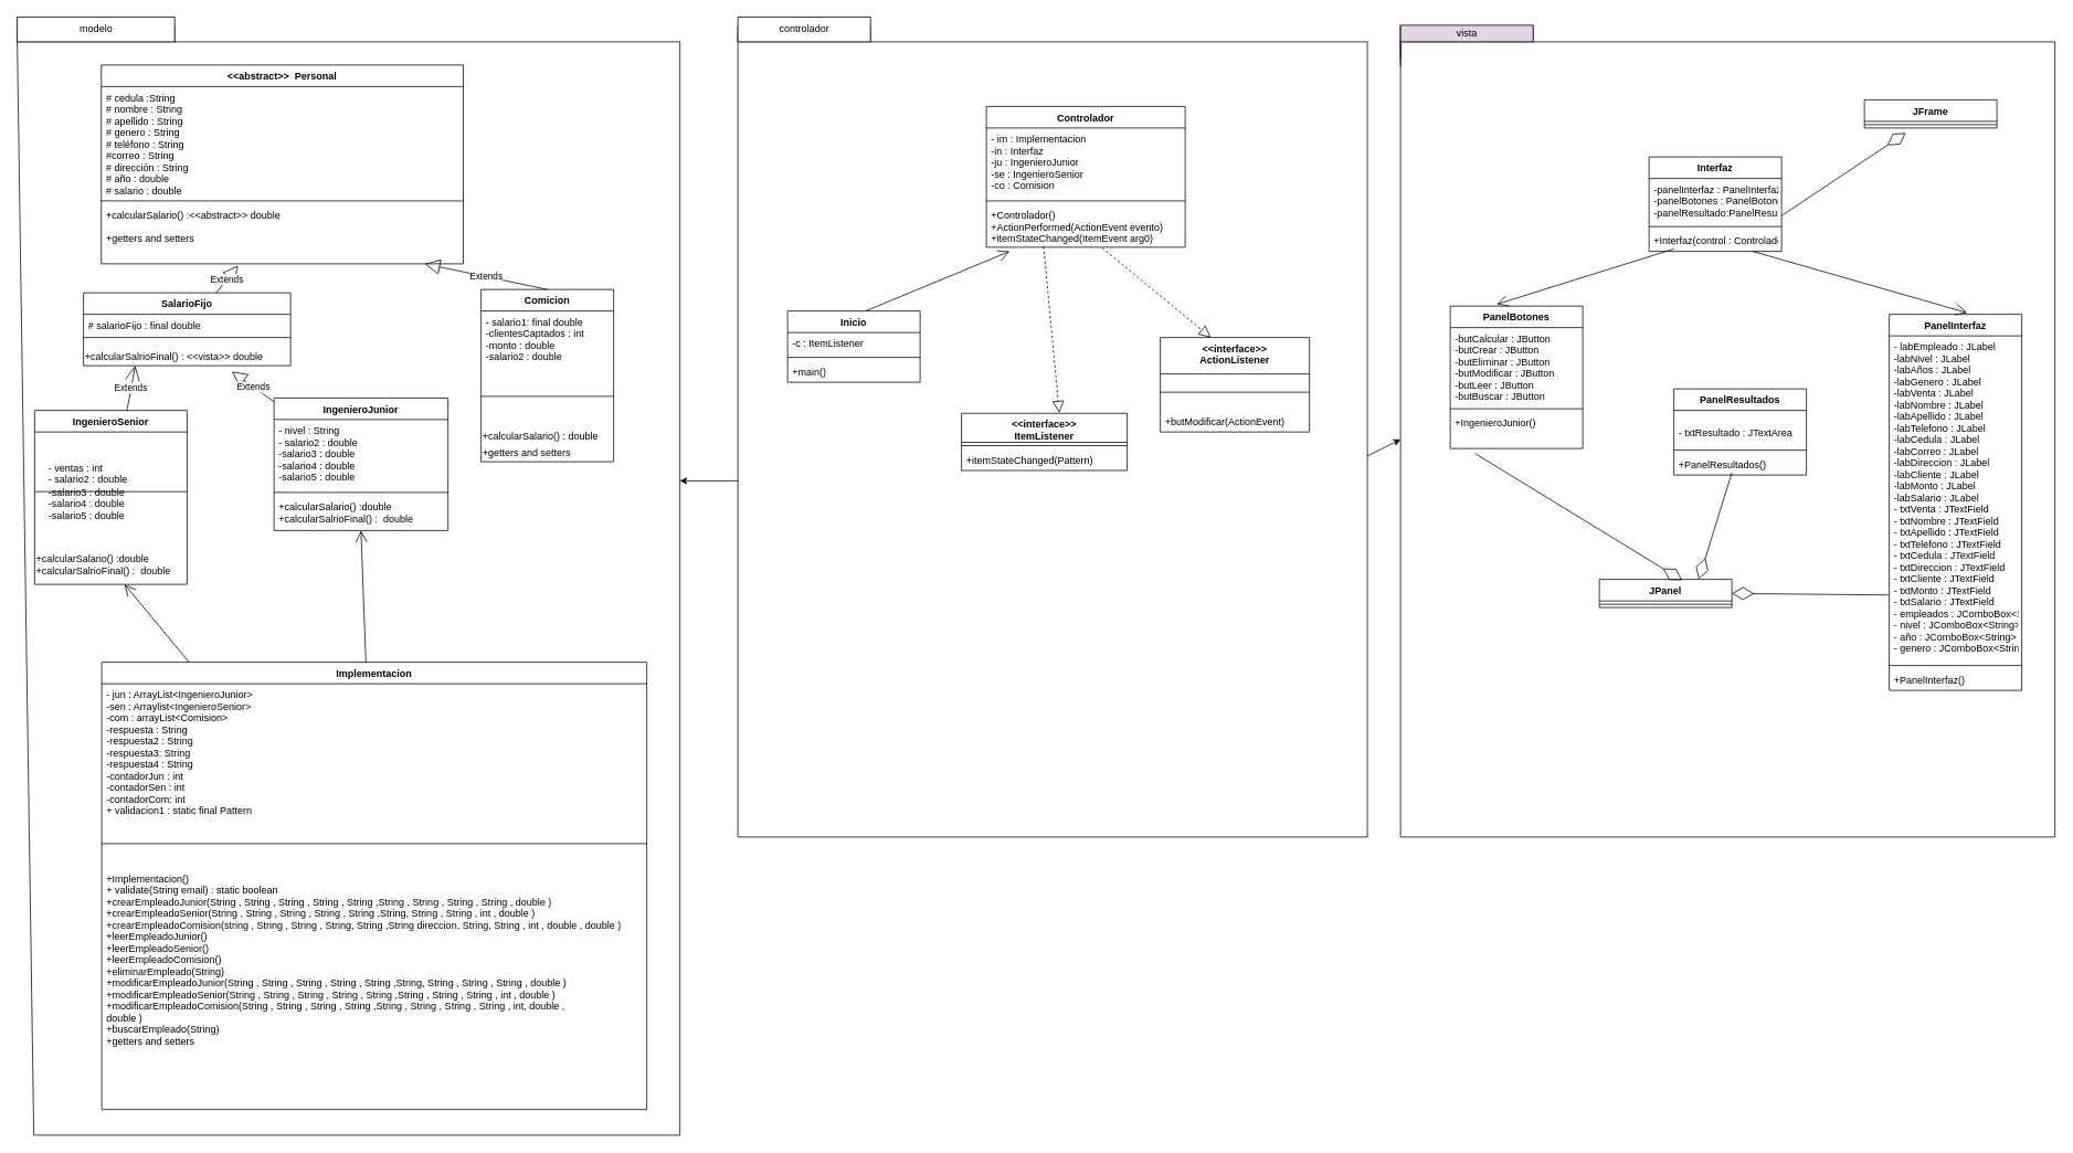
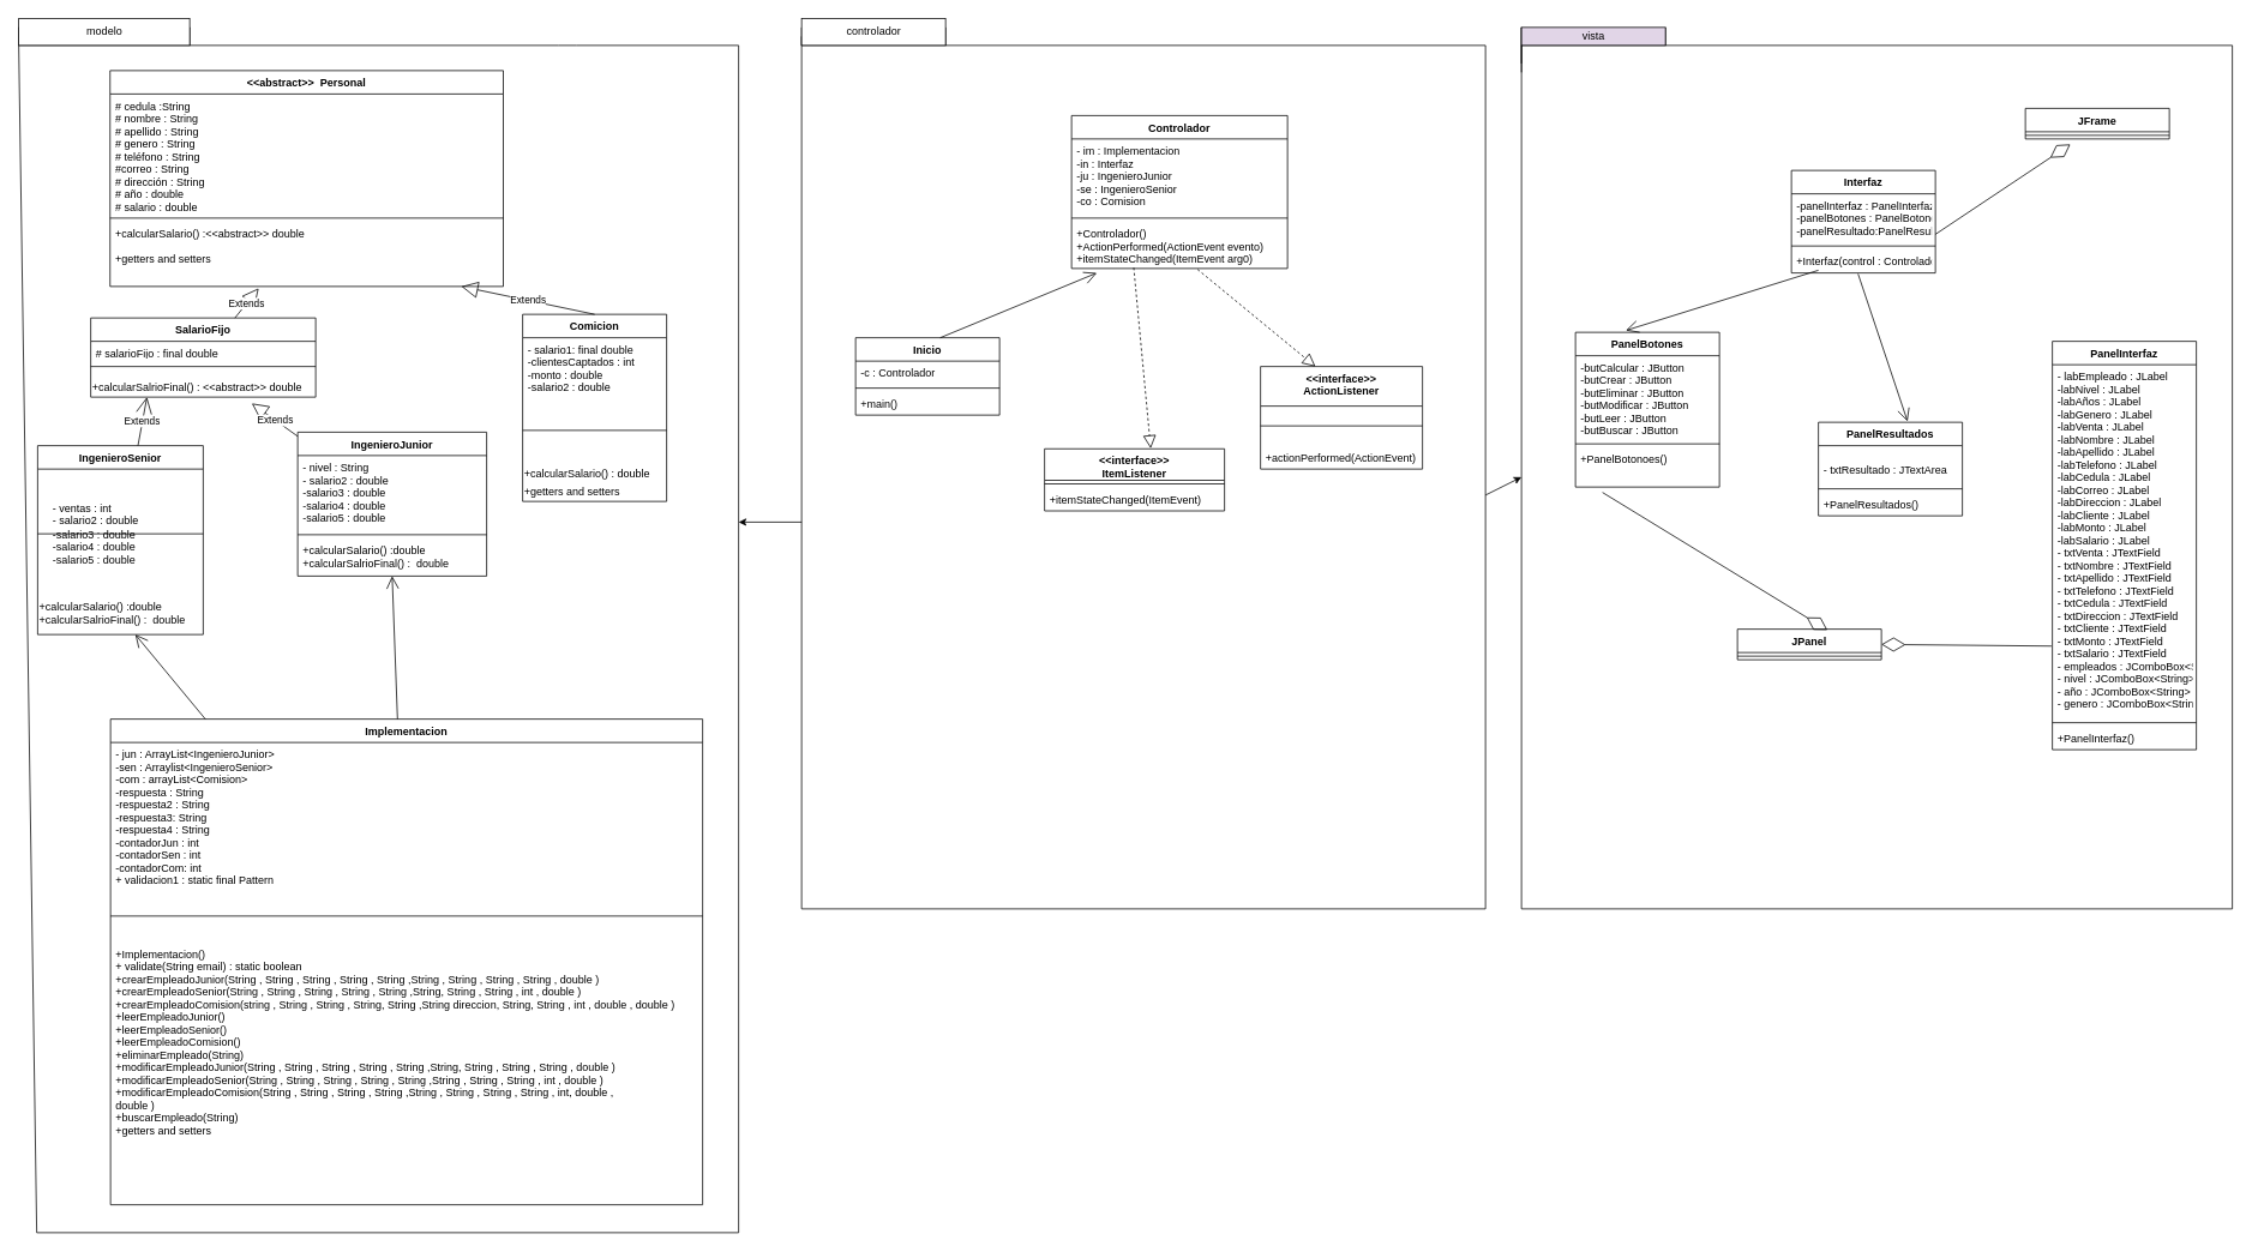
- <mxCell id="106" value="" style="endArrow=open;endFill=1;endSize=12;html=1;entryX=0.588;entryY=-0.004;entryDx=0;entryDy=0;entryPerimeter=0;" parent="1" source="55" target="88" edge="1"><mxGeometry width="160" relative="1" as="geometry"><mxPoint x="2200" y="320" as="sourcePoint" /><mxPoint x="2360" y="320" as="targetPoint" /></mxGeometry></mxCell>
+ <mxCell id="104" value="" style="endArrow=open;endFill=1;endSize=12;html=1;entryX=0.619;entryY=-0.01;entryDx=0;entryDy=0;entryPerimeter=0;exitX=0.463;exitY=1.038;exitDx=0;exitDy=0;exitPerimeter=0;" parent="1" source="55" target="84" edge="1"><mxGeometry width="160" relative="1" as="geometry"><mxPoint x="1960" y="330" as="sourcePoint" /><mxPoint x="2120" y="330" as="targetPoint" /></mxGeometry></mxCell>
- <mxCell id="72" value="-c : ItemListener" style="text;strokeColor=none;fillColor=none;align=left;verticalAlign=top;spacingLeft=4;spacingRight=4;overflow=hidden;rotatable=0;points=[[0,0.5],[1,0.5]];portConstraint=eastwest;" parent="71" vertex="1"><mxGeometry y="26" width="160" height="26" as="geometry" /></mxCell>
+ <mxCell id="72" value="-c : Controlador" style="text;strokeColor=none;fillColor=none;align=left;verticalAlign=top;spacingLeft=4;spacingRight=4;overflow=hidden;rotatable=0;points=[[0,0.5],[1,0.5]];portConstraint=eastwest;" parent="71" vertex="1"><mxGeometry y="26" width="160" height="26" as="geometry" /></mxCell>
- <mxCell id="9" value="+calcularSalrioFinal() : &amp;lt;&amp;lt;vista&amp;gt;&amp;gt; double" style="text;html=1;resizable=0;points=[];autosize=1;align=left;verticalAlign=top;spacingTop=-4;" parent="6" vertex="1"><mxGeometry y="68" width="250" height="20" as="geometry" /></mxCell>
+ <mxCell id="9" value="+calcularSalrioFinal() : &amp;lt;&amp;lt;abstract&amp;gt;&amp;gt; double" style="text;html=1;resizable=0;points=[];autosize=1;align=left;verticalAlign=top;spacingTop=-4;" parent="6" vertex="1"><mxGeometry y="68" width="250" height="20" as="geometry" /></mxCell>
- <mxCell id="77" value="+butModificar(ActionEvent)" style="text;strokeColor=none;fillColor=none;align=left;verticalAlign=top;spacingLeft=4;spacingRight=4;overflow=hidden;rotatable=0;points=[[0,0.5],[1,0.5]];portConstraint=eastwest;" parent="75" vertex="1"><mxGeometry y="88" width="180" height="26" as="geometry" /></mxCell>
+ <mxCell id="77" value="+actionPerformed(ActionEvent)" style="text;strokeColor=none;fillColor=none;align=left;verticalAlign=top;spacingLeft=4;spacingRight=4;overflow=hidden;rotatable=0;points=[[0,0.5],[1,0.5]];portConstraint=eastwest;" parent="75" vertex="1"><mxGeometry y="88" width="180" height="26" as="geometry" /></mxCell>
- <mxCell id="95" value="+IngenieroJunior()" style="text;strokeColor=none;fillColor=none;align=left;verticalAlign=top;spacingLeft=4;spacingRight=4;overflow=hidden;rotatable=0;points=[[0,0.5],[1,0.5]];portConstraint=eastwest;" parent="92" vertex="1"><mxGeometry y="128" width="160" height="44" as="geometry" /></mxCell>
+ <mxCell id="95" value="+PanelBotonoes()" style="text;strokeColor=none;fillColor=none;align=left;verticalAlign=top;spacingLeft=4;spacingRight=4;overflow=hidden;rotatable=0;points=[[0,0.5],[1,0.5]];portConstraint=eastwest;" parent="92" vertex="1"><mxGeometry y="128" width="160" height="44" as="geometry" /></mxCell>
- <mxCell id="80" value="+itemStateChanged(Pattern)" style="text;strokeColor=none;fillColor=none;align=left;verticalAlign=top;spacingLeft=4;spacingRight=4;overflow=hidden;rotatable=0;points=[[0,0.5],[1,0.5]];portConstraint=eastwest;" parent="78" vertex="1"><mxGeometry y="43" width="200" height="26" as="geometry" /></mxCell>
+ <mxCell id="80" value="+itemStateChanged(ItemEvent)" style="text;strokeColor=none;fillColor=none;align=left;verticalAlign=top;spacingLeft=4;spacingRight=4;overflow=hidden;rotatable=0;points=[[0,0.5],[1,0.5]];portConstraint=eastwest;" parent="78" vertex="1"><mxGeometry y="43" width="200" height="26" as="geometry" /></mxCell>
- <mxCell id="101" value="" style="endArrow=diamondThin;endFill=0;endSize=24;html=1;entryX=0.75;entryY=0;entryDx=0;entryDy=0;exitX=0.438;exitY=0.885;exitDx=0;exitDy=0;exitPerimeter=0;" parent="1" source="87" target="96" edge="1"><mxGeometry width="160" relative="1" as="geometry"><mxPoint x="2080" y="580" as="sourcePoint" /><mxPoint x="2240" y="580" as="targetPoint" /></mxGeometry></mxCell>
